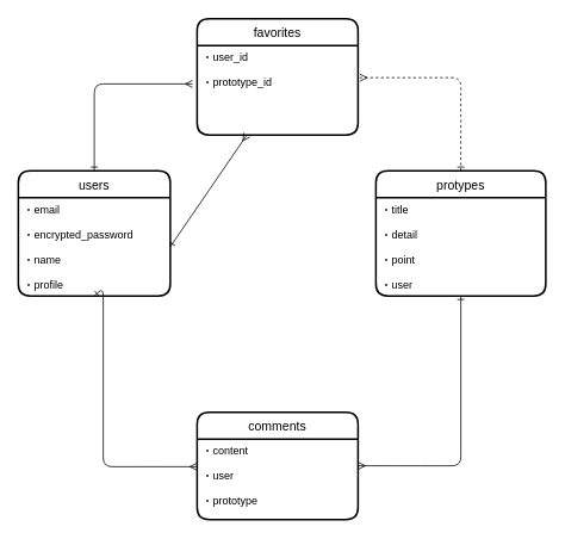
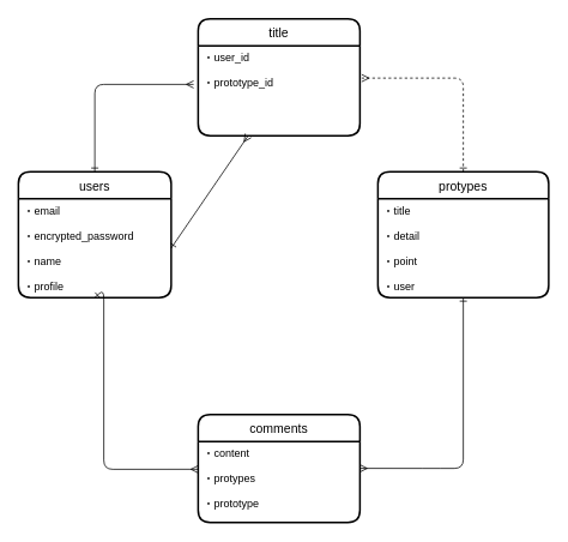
- <mxCell id="13" value="favorites" style="swimlane;childLayout=stackLayout;horizontal=1;startSize=30;horizontalStack=0;rounded=1;fontSize=14;fontStyle=0;strokeWidth=2;resizeParent=0;resizeLast=1;shadow=0;dashed=0;align=center;" parent="1" vertex="1"><mxGeometry x="220" y="20" width="180" height="130" as="geometry" /></mxCell>
+ <mxCell id="13" value="title" style="swimlane;childLayout=stackLayout;horizontal=1;startSize=30;horizontalStack=0;rounded=1;fontSize=14;fontStyle=0;strokeWidth=2;resizeParent=0;resizeLast=1;shadow=0;dashed=0;align=center;" parent="1" vertex="1"><mxGeometry x="220" y="20" width="180" height="130" as="geometry" /></mxCell>
- <mxCell id="9" value="・content&#10;&#10;・user&#10;&#10;・prototype" style="align=left;strokeColor=none;fillColor=none;spacingLeft=4;fontSize=12;verticalAlign=top;resizable=0;rotatable=0;part=1;" parent="8" vertex="1"><mxGeometry y="30" width="180" height="90" as="geometry" /></mxCell>
+ <mxCell id="9" value="・content&#10;&#10;・protypes&#10;&#10;・prototype" style="align=left;strokeColor=none;fillColor=none;spacingLeft=4;fontSize=12;verticalAlign=top;resizable=0;rotatable=0;part=1;" parent="8" vertex="1"><mxGeometry y="30" width="180" height="90" as="geometry" /></mxCell>
